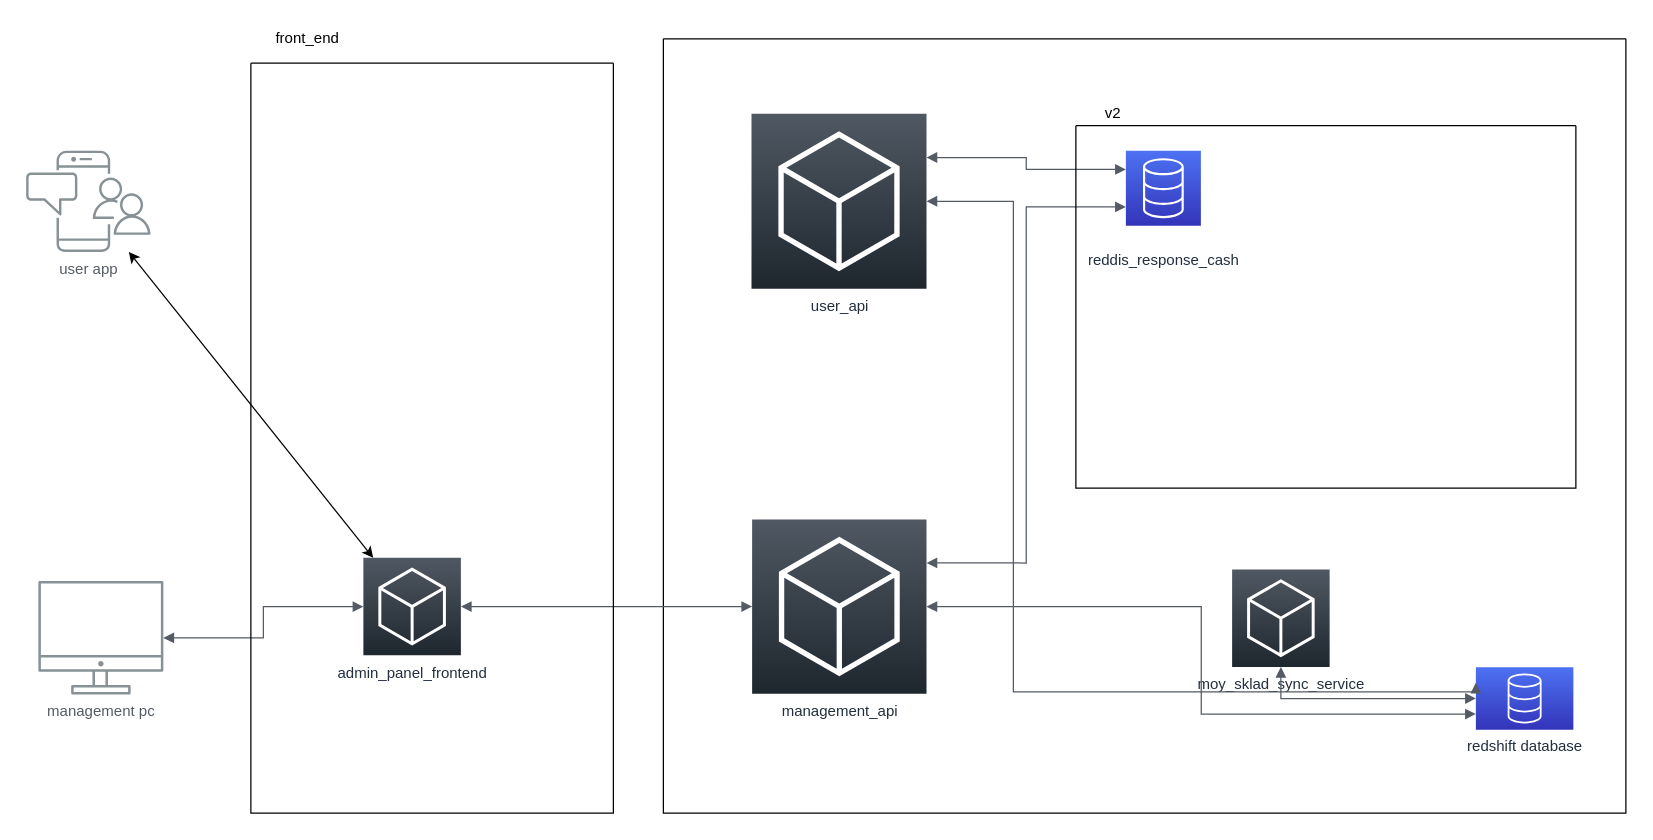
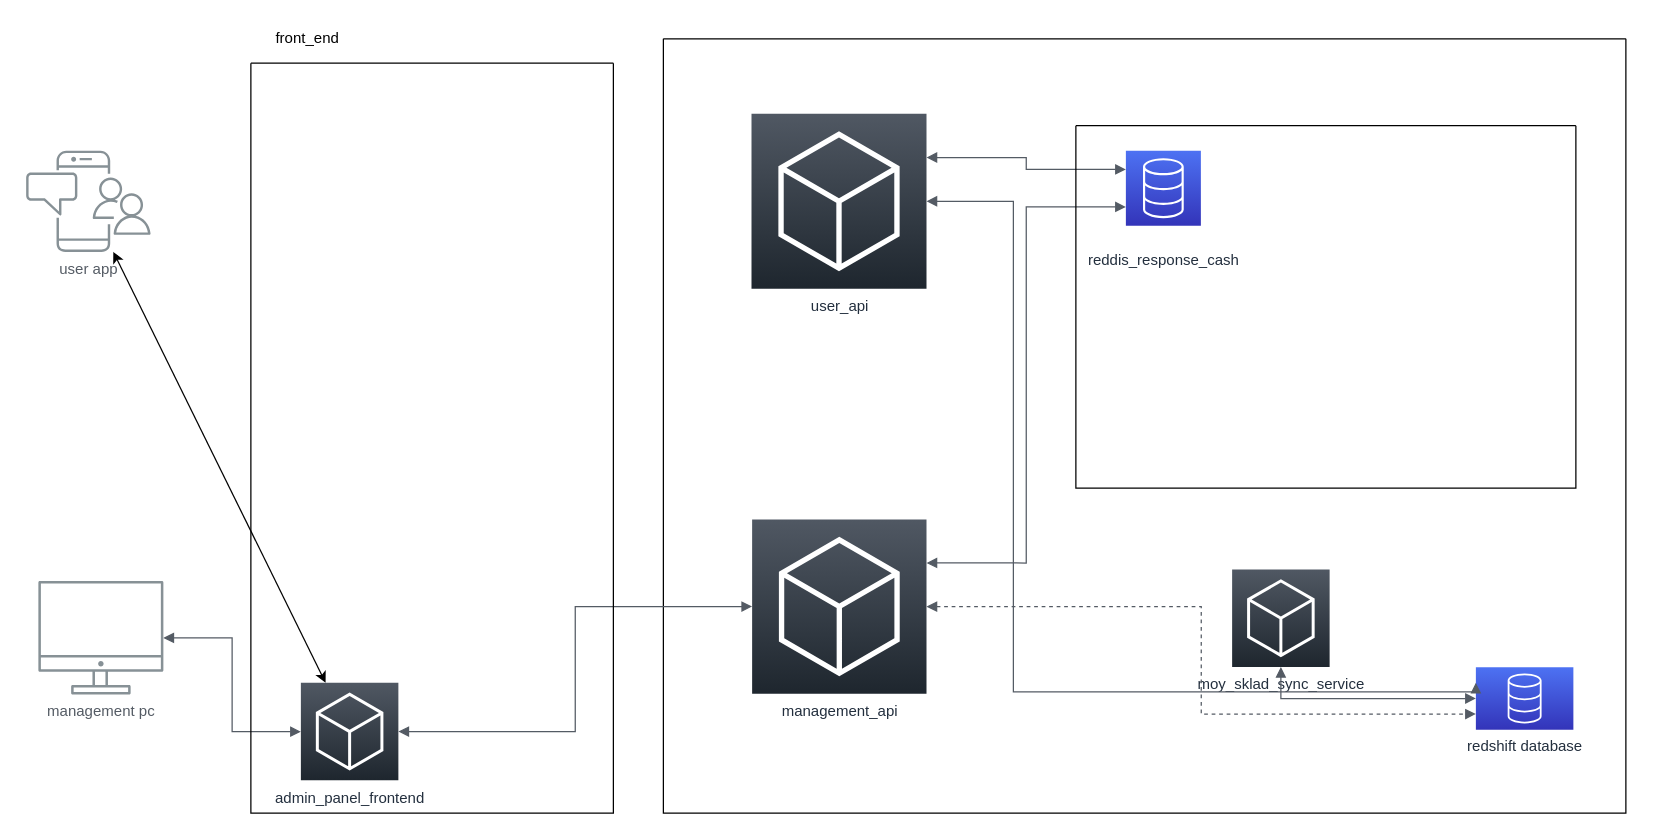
- <mxCell id="16" value="v2" style="text;html=1;strokeColor=none;fillColor=none;align=center;verticalAlign=middle;whiteSpace=wrap;rounded=0;" vertex="1" parent="15"><mxGeometry x="340" y="49.5" width="40" height="20" as="geometry" /></mxCell>
- <mxCell id="18" value="admin_panel_frontend" style="points=[[0,0,0],[0.25,0,0],[0.5,0,0],[0.75,0,0],[1,0,0],[0,1,0],[0.25,1,0],[0.5,1,0],[0.75,1,0],[1,1,0],[0,0.25,0],[0,0.5,0],[0,0.75,0],[1,0.25,0],[1,0.5,0],[1,0.75,0]];gradientDirection=north;outlineConnect=0;fontColor=#232F3E;gradientColor=#505863;fillColor=#1E262E;strokeColor=#ffffff;dashed=0;verticalLabelPosition=bottom;verticalAlign=top;align=center;html=1;fontSize=12;fontStyle=0;aspect=fixed;shape=mxgraph.aws4.resourceIcon;resIcon=mxgraph.aws4.general;" vertex="1" parent="1"><mxGeometry x="290" y="445.75" width="78" height="78" as="geometry" /></mxCell>
+ <mxCell id="18" value="admin_panel_frontend" style="points=[[0,0,0],[0.25,0,0],[0.5,0,0],[0.75,0,0],[1,0,0],[0,1,0],[0.25,1,0],[0.5,1,0],[0.75,1,0],[1,1,0],[0,0.25,0],[0,0.5,0],[0,0.75,0],[1,0.25,0],[1,0.5,0],[1,0.75,0]];gradientDirection=north;outlineConnect=0;fontColor=#232F3E;gradientColor=#505863;fillColor=#1E262E;strokeColor=#ffffff;dashed=0;verticalLabelPosition=bottom;verticalAlign=top;align=center;html=1;fontSize=12;fontStyle=0;aspect=fixed;shape=mxgraph.aws4.resourceIcon;resIcon=mxgraph.aws4.general;" vertex="1" parent="1"><mxGeometry x="240" y="545.75" width="78" height="78" as="geometry" /></mxCell>
- <mxCell id="10" value="" style="edgeStyle=orthogonalEdgeStyle;html=1;endArrow=block;elbow=vertical;startArrow=block;startFill=1;endFill=1;strokeColor=#545B64;rounded=0;entryX=0;entryY=0.75;entryDx=0;entryDy=0;entryPerimeter=0;" edge="1" parent="1" source="6" target="4"><mxGeometry width="100" relative="1" as="geometry"><mxPoint x="780" y="290" as="sourcePoint" /><mxPoint x="880" y="290" as="targetPoint" /></mxGeometry></mxCell>
+ <mxCell id="10" value="" style="edgeStyle=orthogonalEdgeStyle;html=1;endArrow=block;elbow=vertical;startArrow=block;startFill=1;endFill=1;strokeColor=#545B64;rounded=0;entryX=0;entryY=0.75;entryDx=0;entryDy=0;entryPerimeter=0;dashed=1;" edge="1" parent="1" source="6" target="4"><mxGeometry width="100" relative="1" as="geometry"><mxPoint x="780" y="290" as="sourcePoint" /><mxPoint x="880" y="290" as="targetPoint" /></mxGeometry></mxCell>
